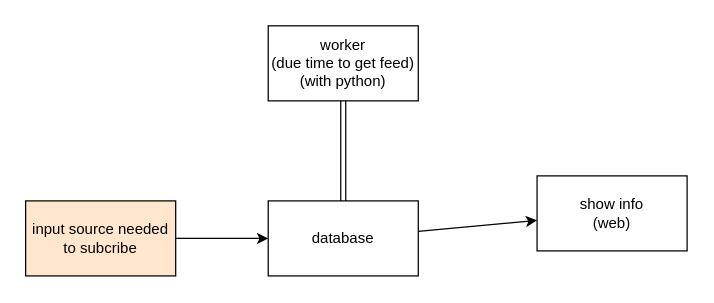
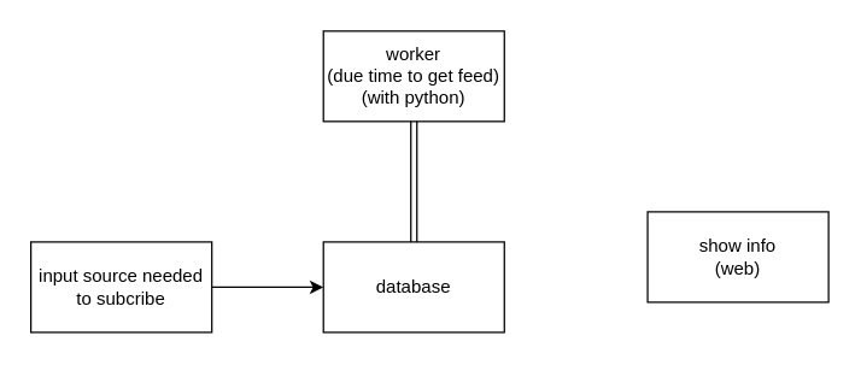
- <mxCell id="2" value="" style="edgeStyle=none;rounded=0;orthogonalLoop=1;jettySize=auto;html=1;strokeColor=default;" edge="1" parent="1" source="3" target="8"><mxGeometry relative="1" as="geometry" /></mxCell>
- <mxCell id="6" value="input source needed to subcribe" style="rounded=0;whiteSpace=wrap;html=1;fillColor=#ffe6cc;" vertex="1" parent="1"><mxGeometry x="20" y="160" width="120" height="60" as="geometry" /></mxCell>
+ <mxCell id="6" value="input source needed to subcribe" style="rounded=0;whiteSpace=wrap;html=1;" vertex="1" parent="1"><mxGeometry x="20" y="160" width="120" height="60" as="geometry" /></mxCell>
